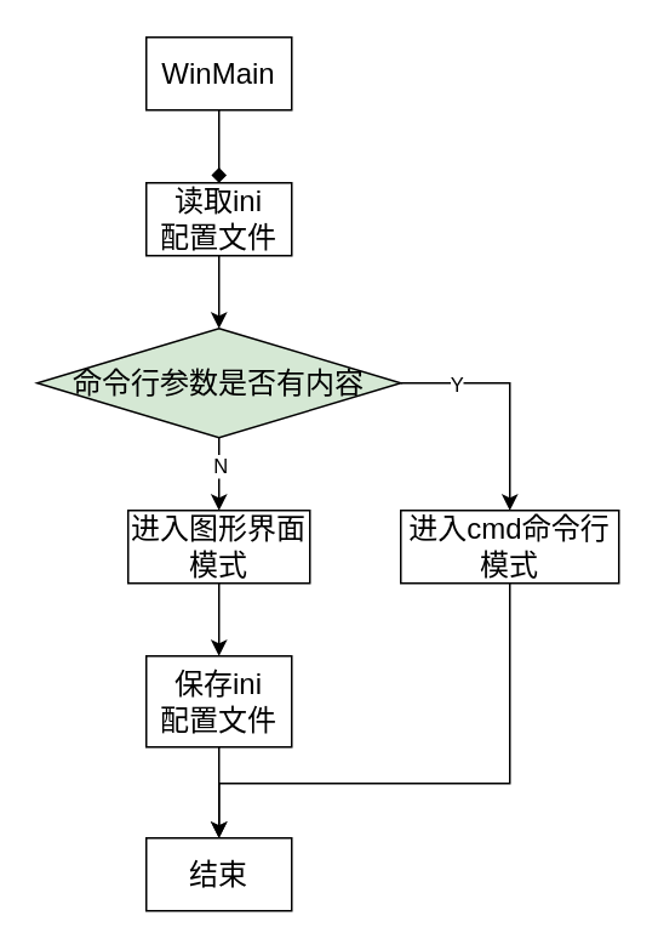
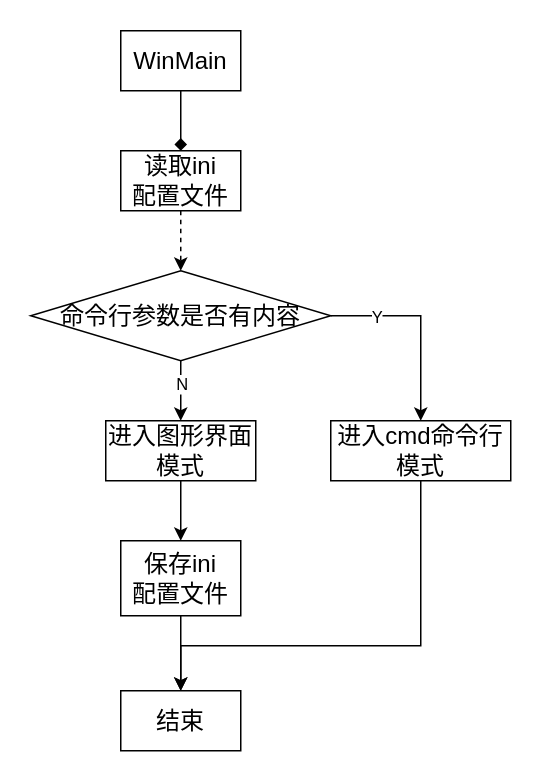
- <mxCell id="4" value="" style="edgeStyle=orthogonalEdgeStyle;rounded=0;orthogonalLoop=1;jettySize=auto;html=1;" parent="1" source="5" target="10" edge="1"><mxGeometry relative="1" as="geometry" /></mxCell>
+ <mxCell id="4" value="" style="edgeStyle=orthogonalEdgeStyle;rounded=0;orthogonalLoop=1;jettySize=auto;html=1;dashed=1;" parent="1" source="5" target="10" edge="1"><mxGeometry relative="1" as="geometry" /></mxCell>
- <mxCell id="10" value="命令行参数是否有内容" style="rhombus;whiteSpace=wrap;html=1;fontSize=16;fillColor=#d5e8d4;" parent="1" vertex="1"><mxGeometry x="20" y="180" width="200" height="60" as="geometry" /></mxCell>
+ <mxCell id="10" value="命令行参数是否有内容" style="rhombus;whiteSpace=wrap;html=1;fontSize=16;" parent="1" vertex="1"><mxGeometry x="20" y="180" width="200" height="60" as="geometry" /></mxCell>
